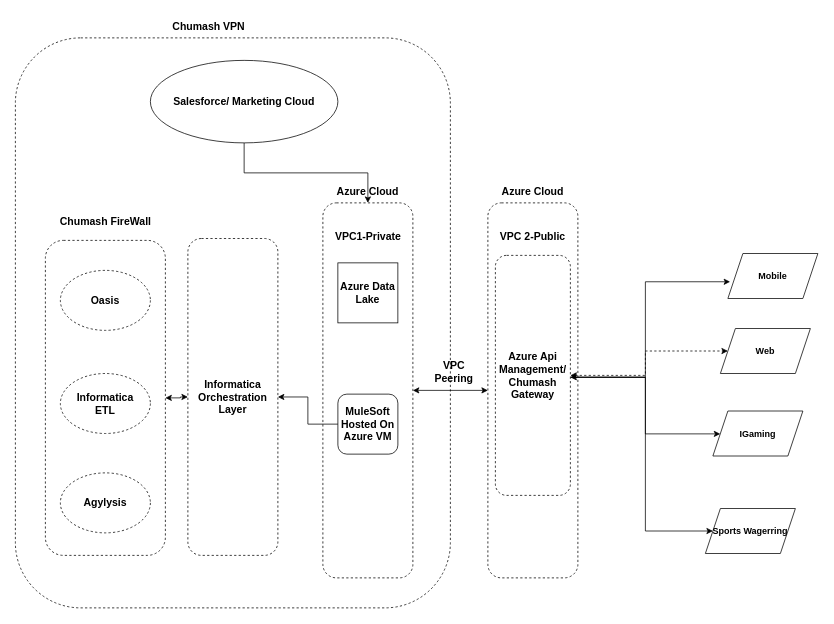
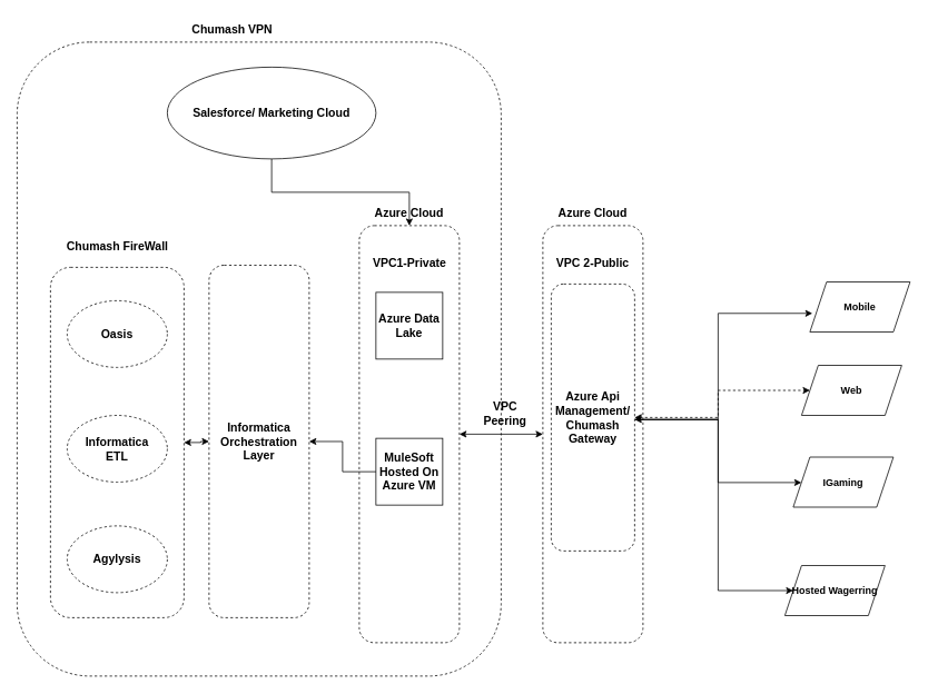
- <mxCell id="25" value="&lt;span style=&quot;font-weight: 700&quot;&gt;MuleSoft Hosted On Azure VM&lt;/span&gt;" style="whiteSpace=wrap;html=1;aspect=fixed;fontSize=14;rounded=1;" vertex="1" parent="1"><mxGeometry x="450" y="525" width="80" height="80" as="geometry" /></mxCell>
+ <mxCell id="25" value="&lt;span style=&quot;font-weight: 700&quot;&gt;MuleSoft Hosted On Azure VM&lt;/span&gt;" style="whiteSpace=wrap;html=1;aspect=fixed;fontSize=14;" vertex="1" parent="1"><mxGeometry x="450" y="525" width="80" height="80" as="geometry" /></mxCell>
- <mxCell id="21" value="Sports Wagerring" style="shape=parallelogram;perimeter=parallelogramPerimeter;whiteSpace=wrap;html=1;fixedSize=1;fontStyle=1" parent="1" vertex="1"><mxGeometry x="940" y="677.5" width="120" height="60" as="geometry" /></mxCell>
+ <mxCell id="21" value="Hosted Wagerring" style="shape=parallelogram;perimeter=parallelogramPerimeter;whiteSpace=wrap;html=1;fixedSize=1;fontStyle=1" parent="1" vertex="1"><mxGeometry x="940" y="677.5" width="120" height="60" as="geometry" /></mxCell>
